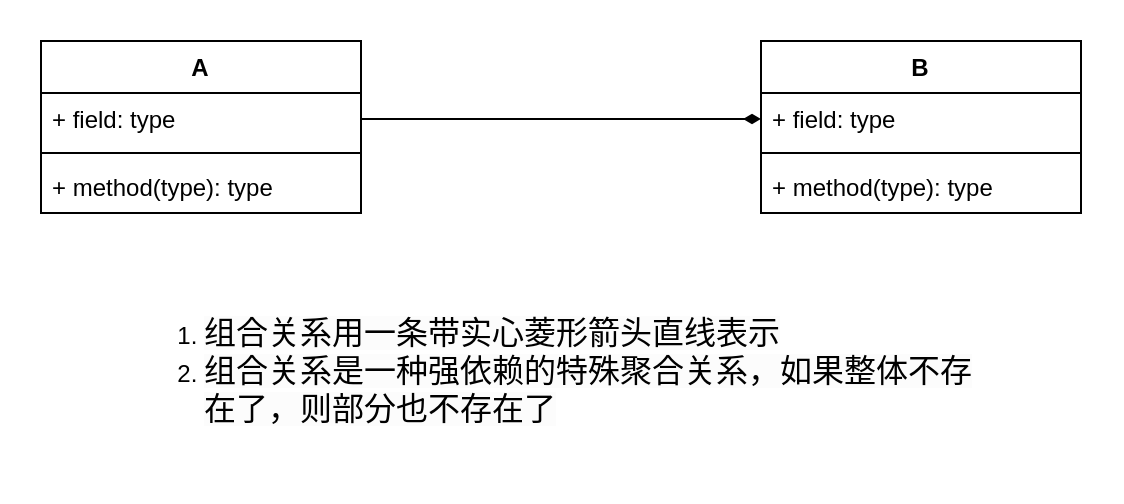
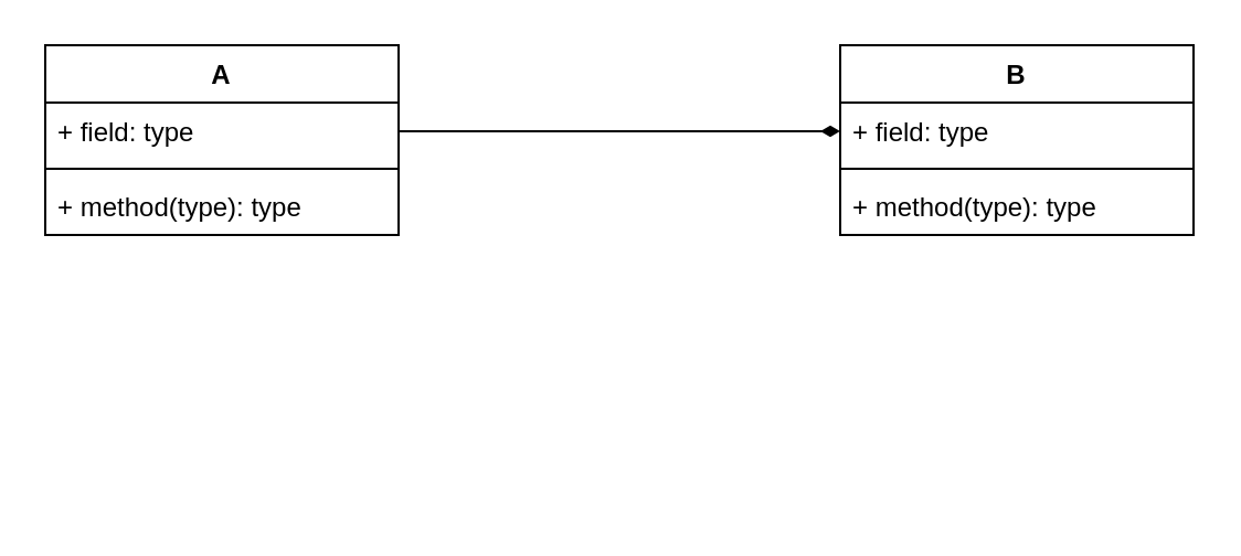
- <mxCell id="11" value="&lt;ol&gt;&lt;li&gt;&lt;span style=&quot;font-size: 16px ; background-color: rgb(252 , 252 , 252)&quot;&gt;组合关系用一条带实心菱形箭头直线表示&lt;/span&gt;&lt;/li&gt;&lt;li&gt;&lt;span style=&quot;font-size: 16px ; background-color: rgb(252 , 252 , 252)&quot;&gt;组合关系是一种强依赖的特殊聚合关系，如果整体不存在了，则部分也不存在了&lt;br&gt;&lt;/span&gt;&lt;/li&gt;&lt;/ol&gt;" style="text;html=1;strokeColor=none;fillColor=none;align=left;verticalAlign=middle;whiteSpace=wrap;rounded=0;" vertex="1" parent="1"><mxGeometry x="60" y="140" width="440" height="90" as="geometry" /></mxCell>
